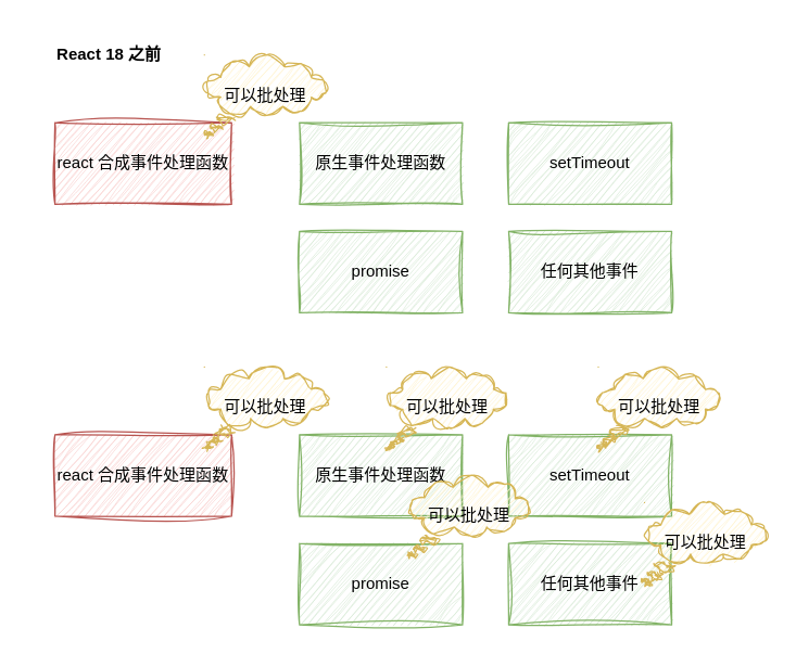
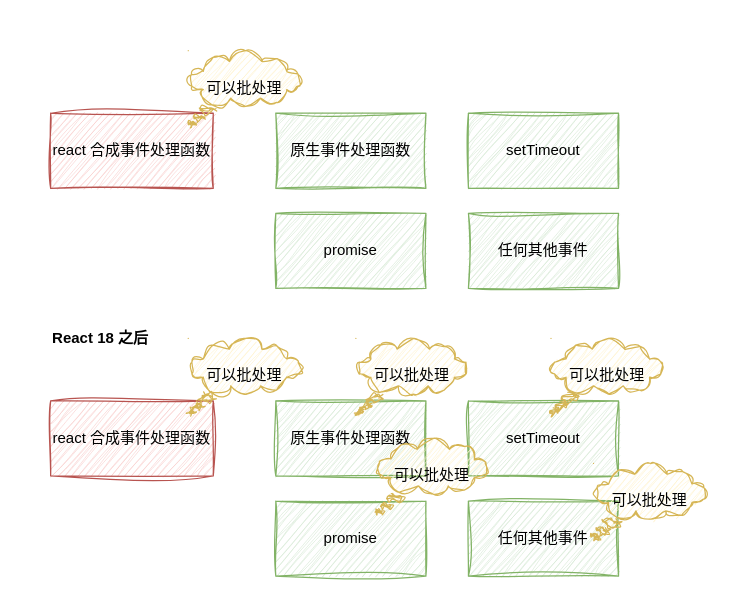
- <mxCell id="8" value="&lt;b&gt;React 18 之前&lt;/b&gt;" style="text;html=1;strokeColor=none;fillColor=none;align=center;verticalAlign=middle;whiteSpace=wrap;rounded=0;sketch=1;curveFitting=1;jiggle=2;" vertex="1" parent="1"><mxGeometry x="20" y="20" width="120" height="40" as="geometry" /></mxCell>
+ <mxCell id="15" value="&lt;b&gt;React 18 之后&lt;/b&gt;" style="text;html=1;strokeColor=none;fillColor=none;align=center;verticalAlign=middle;whiteSpace=wrap;rounded=0;sketch=1;curveFitting=1;jiggle=2;" vertex="1" parent="1"><mxGeometry x="20" y="250" width="120" height="40" as="geometry" /></mxCell>
